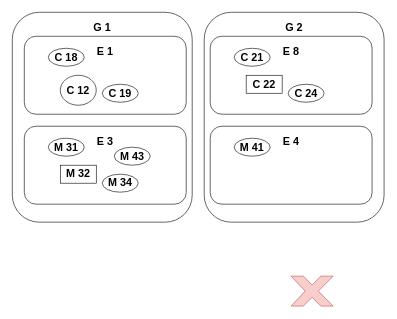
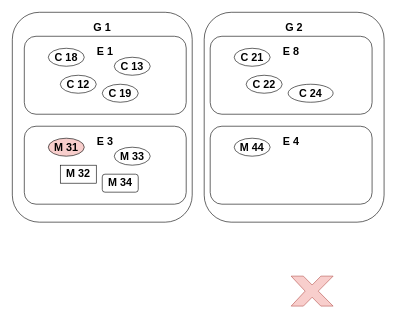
+ <mxCell id="12" value="&lt;div style=&quot;font-size: 18px&quot;&gt;C 13&lt;/div&gt;" style="ellipse;whiteSpace=wrap;html=1;fontStyle=1;fontSize=18;" vertex="1" parent="1"><mxGeometry x="190" y="95" width="60" height="30" as="geometry" /></mxCell>
- <mxCell id="6" value="&lt;div style=&quot;font-size: 18px&quot;&gt;C 22&lt;/div&gt;" style="whiteSpace=wrap;html=1;fontStyle=1;fontSize=18;rounded=0;" vertex="1" parent="1"><mxGeometry x="410" y="125" width="60" height="30" as="geometry" /></mxCell>
+ <mxCell id="6" value="&lt;div style=&quot;font-size: 18px&quot;&gt;C 22&lt;/div&gt;" style="ellipse;whiteSpace=wrap;html=1;fontStyle=1;fontSize=18;" vertex="1" parent="1"><mxGeometry x="410" y="125" width="60" height="30" as="geometry" /></mxCell>
- <mxCell id="13" value="&lt;div style=&quot;font-size: 18px&quot;&gt;C 12&lt;/div&gt;" style="ellipse;whiteSpace=wrap;html=1;fontStyle=1;fontSize=18;" vertex="1" parent="1"><mxGeometry x="100" y="125" width="60" height="50" as="geometry" /></mxCell>
+ <mxCell id="13" value="&lt;div style=&quot;font-size: 18px&quot;&gt;C 12&lt;/div&gt;" style="ellipse;whiteSpace=wrap;html=1;fontStyle=1;fontSize=18;" vertex="1" parent="1"><mxGeometry x="100" y="125" width="60" height="30" as="geometry" /></mxCell>
- <mxCell id="7" value="&lt;div style=&quot;font-size: 18px&quot;&gt;C 24&lt;/div&gt;" style="ellipse;whiteSpace=wrap;html=1;fontStyle=1;fontSize=18;" vertex="1" parent="1"><mxGeometry x="480" y="140" width="60" height="30" as="geometry" /></mxCell>
+ <mxCell id="7" value="&lt;div style=&quot;font-size: 18px&quot;&gt;C 24&lt;/div&gt;" style="ellipse;whiteSpace=wrap;html=1;fontStyle=1;fontSize=18;" vertex="1" parent="1"><mxGeometry x="480" y="140" width="75" height="30" as="geometry" /></mxCell>
- <mxCell id="16" value="&lt;div style=&quot;font-size: 18px&quot;&gt;M 31&lt;/div&gt;" style="ellipse;whiteSpace=wrap;html=1;fontStyle=1;fontSize=18;" vertex="1" parent="1"><mxGeometry x="80" y="230" width="60" height="30" as="geometry" /></mxCell>
+ <mxCell id="16" value="&lt;div style=&quot;font-size: 18px&quot;&gt;M 31&lt;/div&gt;" style="ellipse;whiteSpace=wrap;html=1;fontStyle=1;fontSize=18;fillColor=#f8cecc;" vertex="1" parent="1"><mxGeometry x="80" y="230" width="60" height="30" as="geometry" /></mxCell>
- <mxCell id="9" value="&lt;div style=&quot;font-size: 18px&quot;&gt;M 41&lt;/div&gt;" style="ellipse;whiteSpace=wrap;html=1;fontStyle=1;fontSize=18;" vertex="1" parent="1"><mxGeometry x="390" y="230" width="60" height="30" as="geometry" /></mxCell>
+ <mxCell id="9" value="&lt;div style=&quot;font-size: 18px&quot;&gt;M 44&lt;/div&gt;" style="ellipse;whiteSpace=wrap;html=1;fontStyle=1;fontSize=18;" vertex="1" parent="1"><mxGeometry x="390" y="230" width="60" height="30" as="geometry" /></mxCell>
- <mxCell id="17" value="&lt;div style=&quot;font-size: 18px&quot;&gt;M 43&lt;/div&gt;" style="ellipse;whiteSpace=wrap;html=1;fontStyle=1;fontSize=18;" vertex="1" parent="1"><mxGeometry x="190" y="245" width="60" height="30" as="geometry" /></mxCell>
+ <mxCell id="17" value="&lt;div style=&quot;font-size: 18px&quot;&gt;M 33&lt;/div&gt;" style="ellipse;whiteSpace=wrap;html=1;fontStyle=1;fontSize=18;" vertex="1" parent="1"><mxGeometry x="190" y="245" width="60" height="30" as="geometry" /></mxCell>
- <mxCell id="19" value="&lt;div style=&quot;font-size: 18px&quot;&gt;M 34&lt;/div&gt;" style="ellipse;whiteSpace=wrap;html=1;fontStyle=1;fontSize=18;" vertex="1" parent="1"><mxGeometry x="170" y="290" width="60" height="30" as="geometry" /></mxCell>
+ <mxCell id="19" value="&lt;div style=&quot;font-size: 18px&quot;&gt;M 34&lt;/div&gt;" style="whiteSpace=wrap;html=1;fontStyle=1;fontSize=18;rounded=1;" vertex="1" parent="1"><mxGeometry x="170" y="290" width="60" height="30" as="geometry" /></mxCell>
